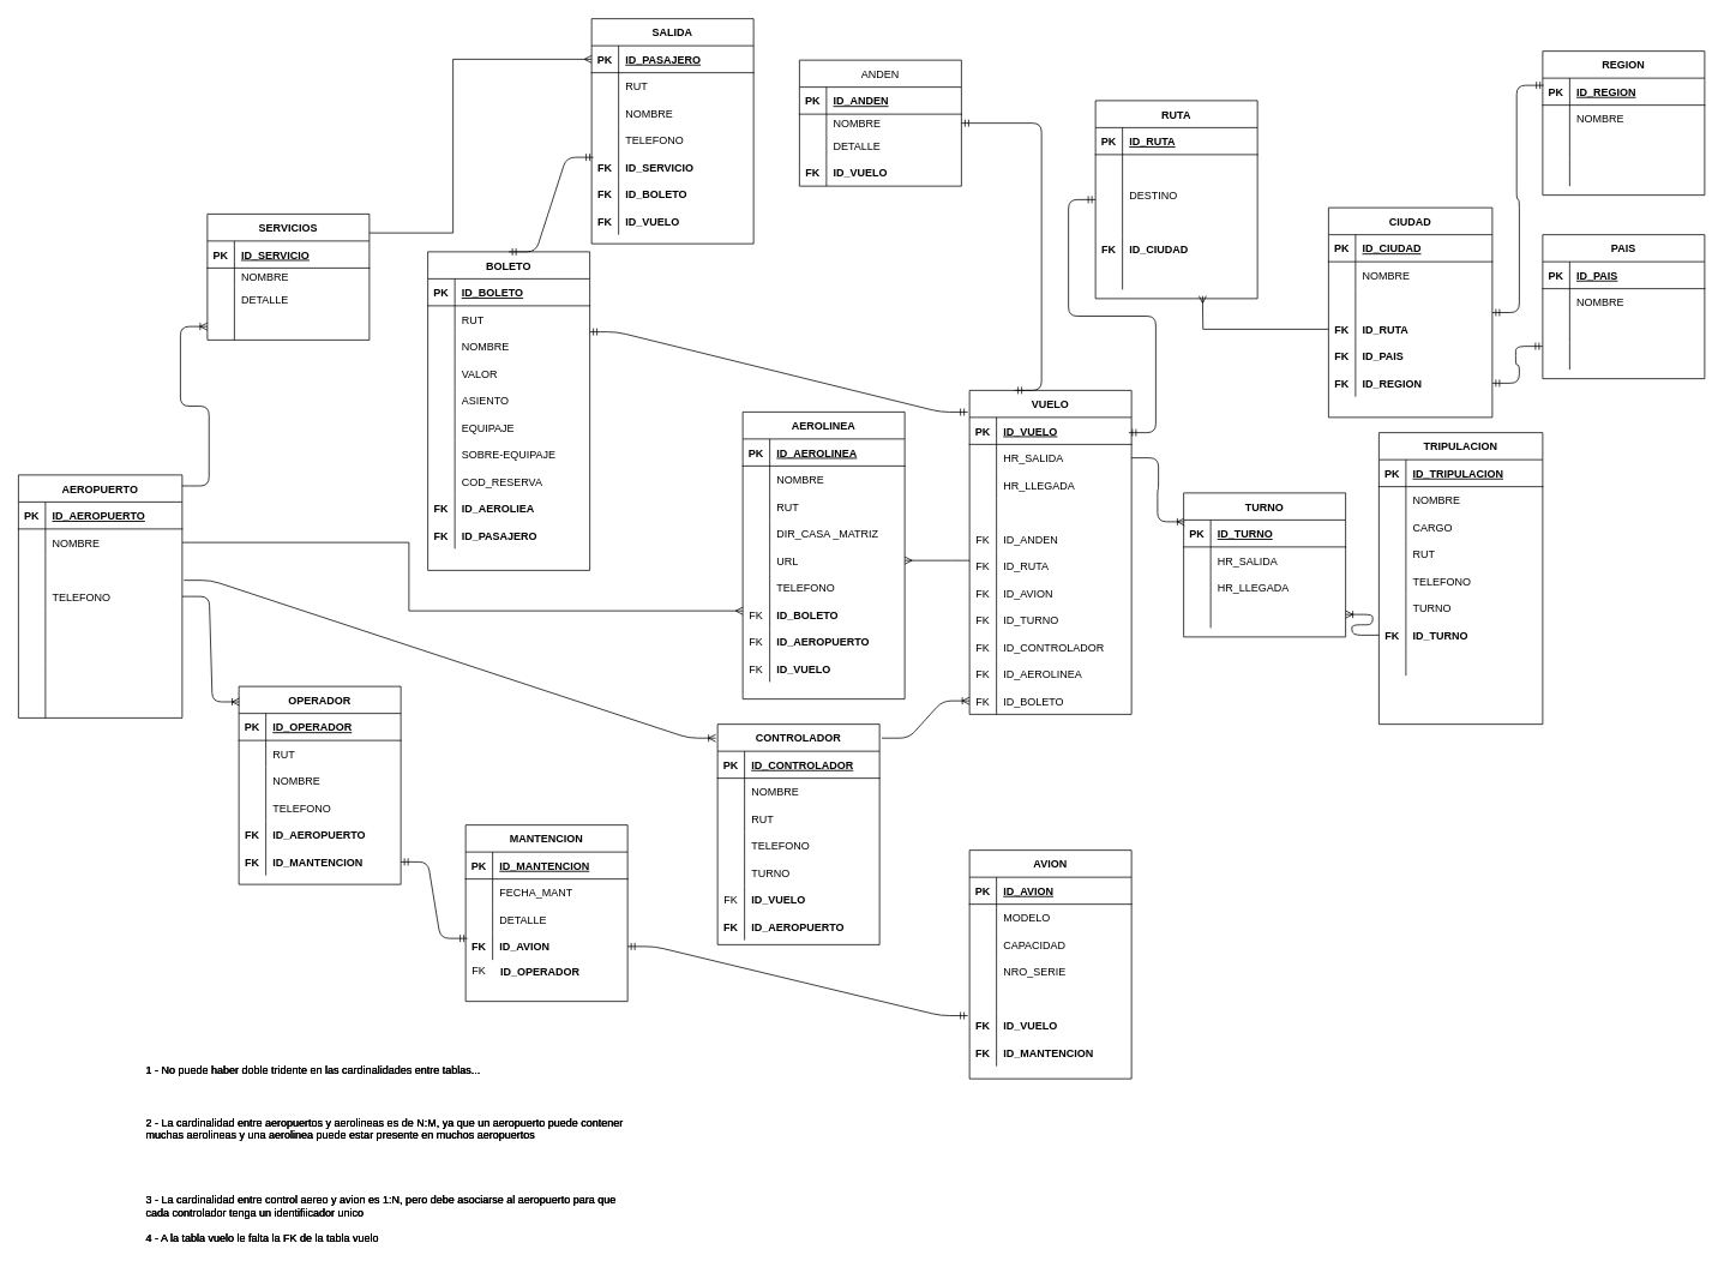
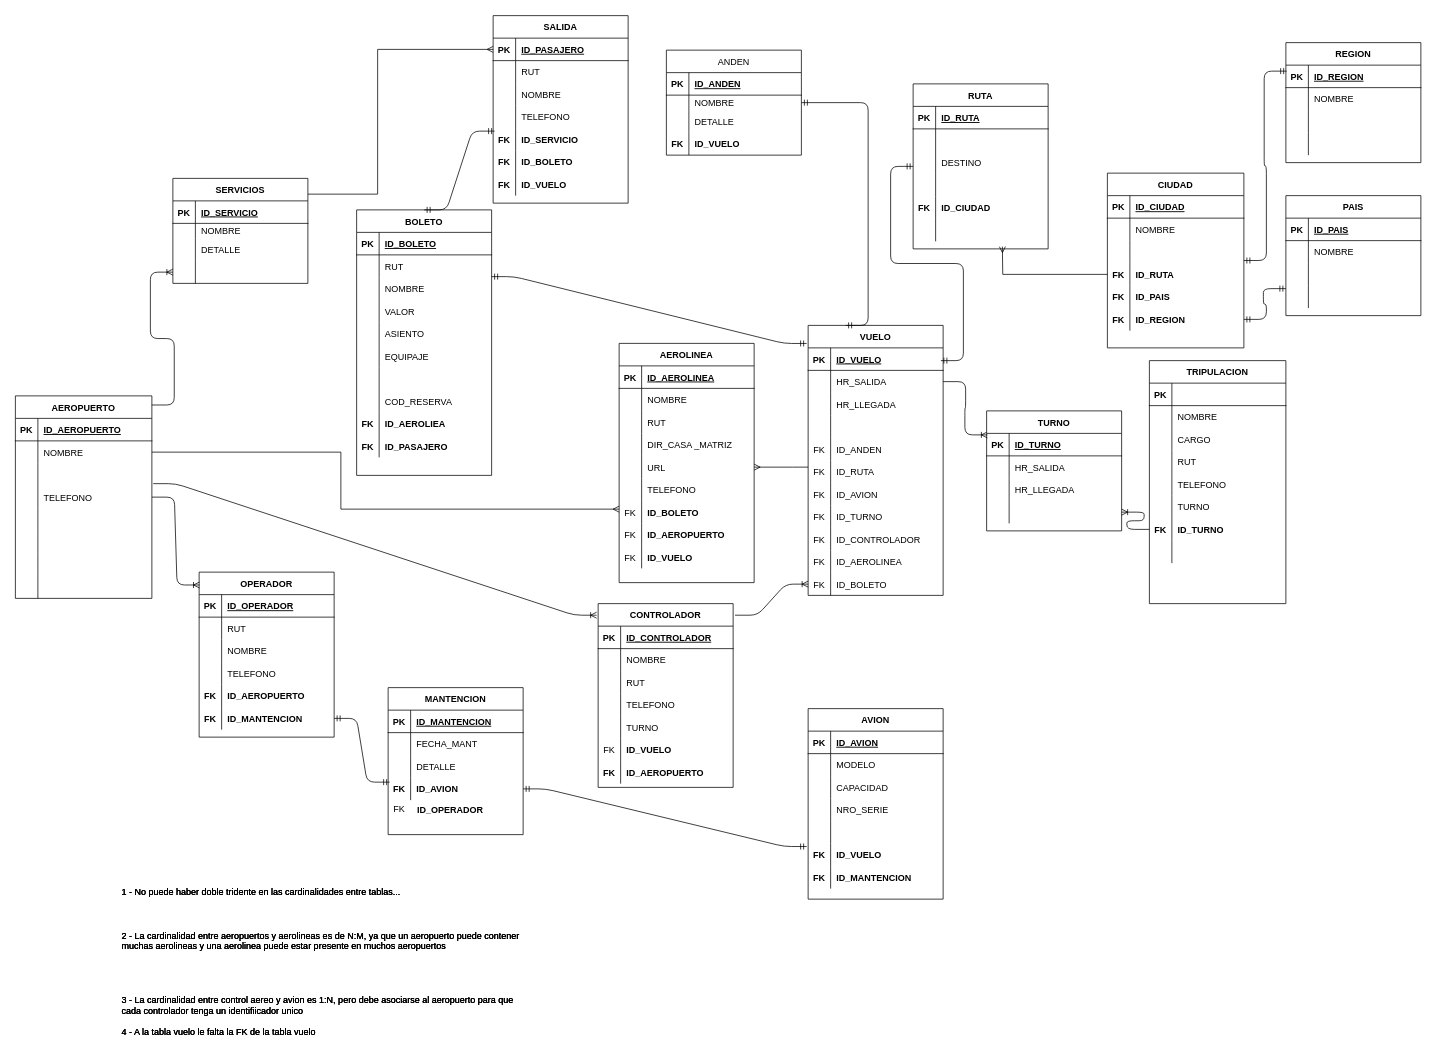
- <mxCell id="131" value="SOBRE-EQUIPAJE" style="shape=partialRectangle;connectable=0;fillColor=none;top=0;left=0;bottom=0;right=0;align=left;spacingLeft=6;overflow=hidden;" parent="129" vertex="1"><mxGeometry x="30" width="150" height="30" as="geometry" /></mxCell>
- <mxCell id="252" value="ID_TRIPULACION" style="shape=partialRectangle;connectable=0;fillColor=none;top=0;left=0;bottom=0;right=0;align=left;spacingLeft=6;fontStyle=5;overflow=hidden;" parent="250" vertex="1"><mxGeometry x="30" width="152" height="30" as="geometry" /></mxCell>
